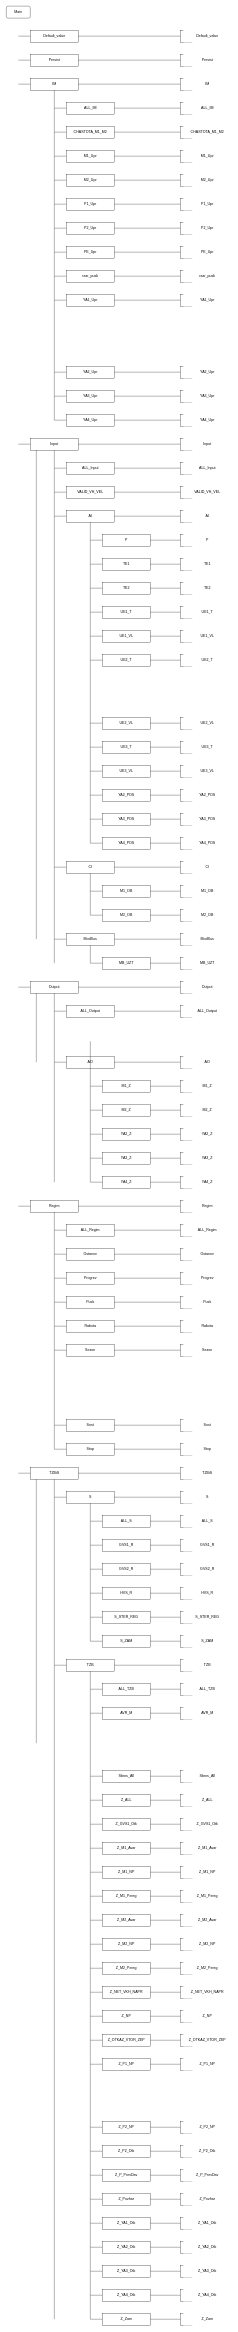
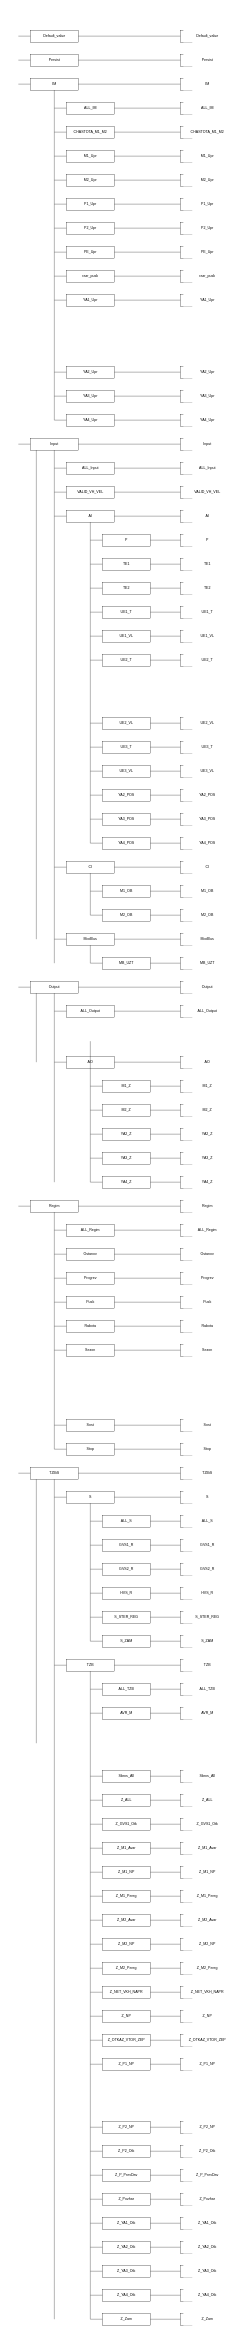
- <mxCell id="2" value="Main" style="rounded=1;whiteSpace=wrap;html=1;" parent="1" vertex="1"><mxGeometry x="20" y="20" width="80" height="40" as="geometry" /></mxCell>
